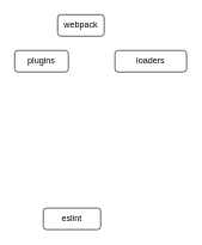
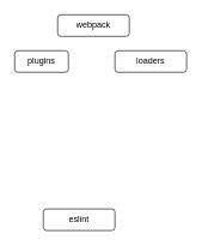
- <mxCell id="2" value="webpack" style="rounded=1;whiteSpace=wrap;html=1;" parent="1" vertex="1"><mxGeometry x="80" y="20" width="65" height="30" as="geometry" /></mxCell>
+ <mxCell id="2" value="webpack" style="rounded=1;whiteSpace=wrap;html=1;" parent="1" vertex="1"><mxGeometry x="80" y="20" width="100" height="30" as="geometry" /></mxCell>
- <mxCell id="5" value="eslint" style="rounded=1;whiteSpace=wrap;html=1;" vertex="1" parent="1"><mxGeometry x="60" y="290" width="80" height="30" as="geometry" /></mxCell>
+ <mxCell id="5" value="eslint" style="rounded=1;whiteSpace=wrap;html=1;" vertex="1" parent="1"><mxGeometry x="60" y="290" width="100" height="30" as="geometry" /></mxCell>
